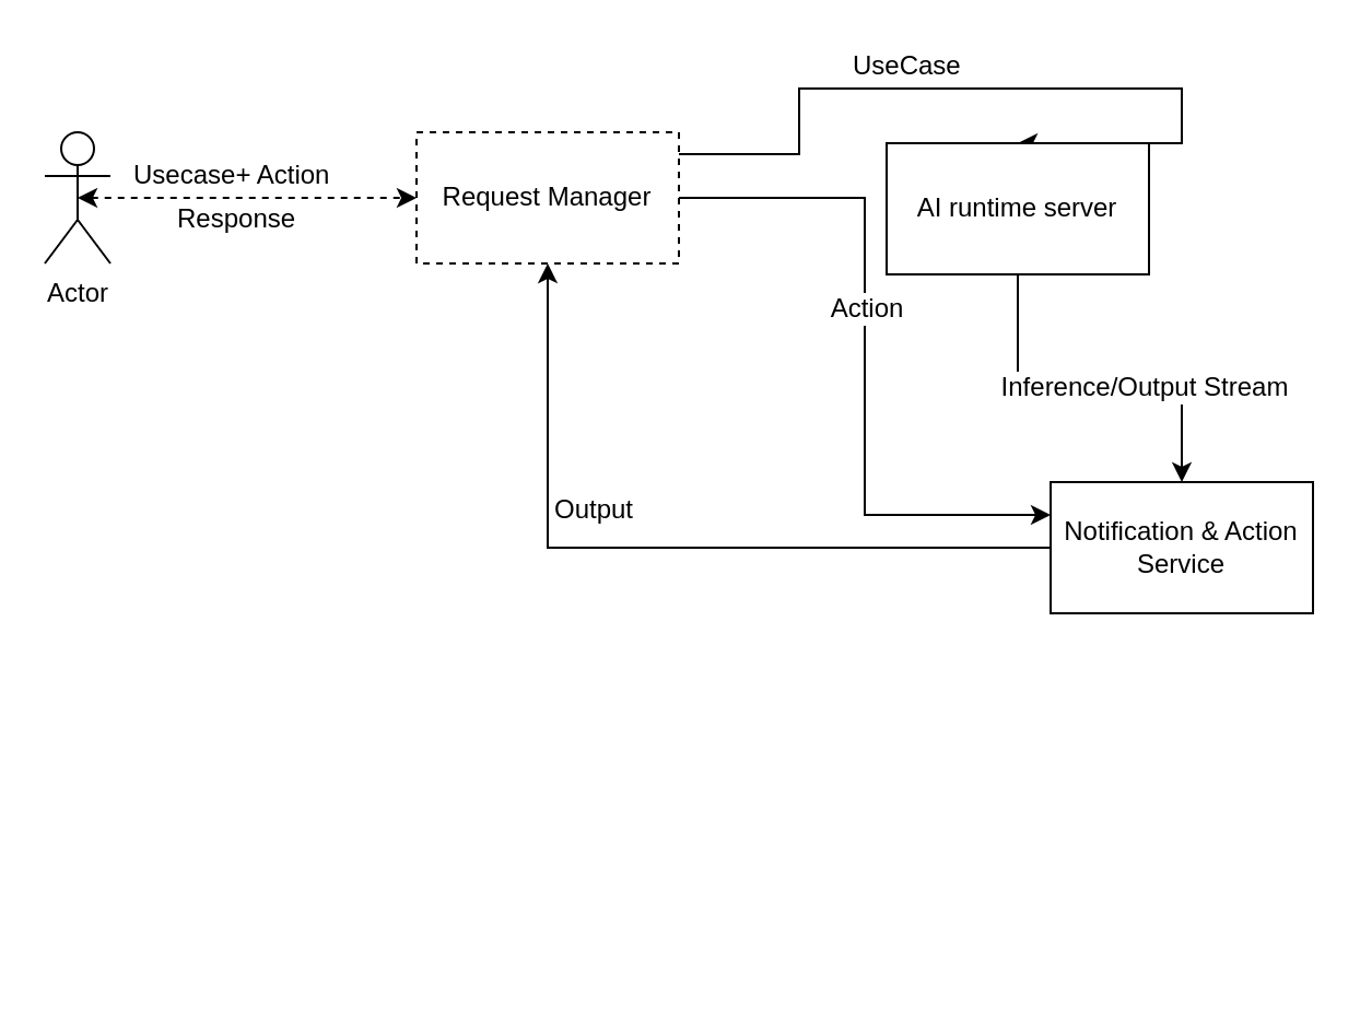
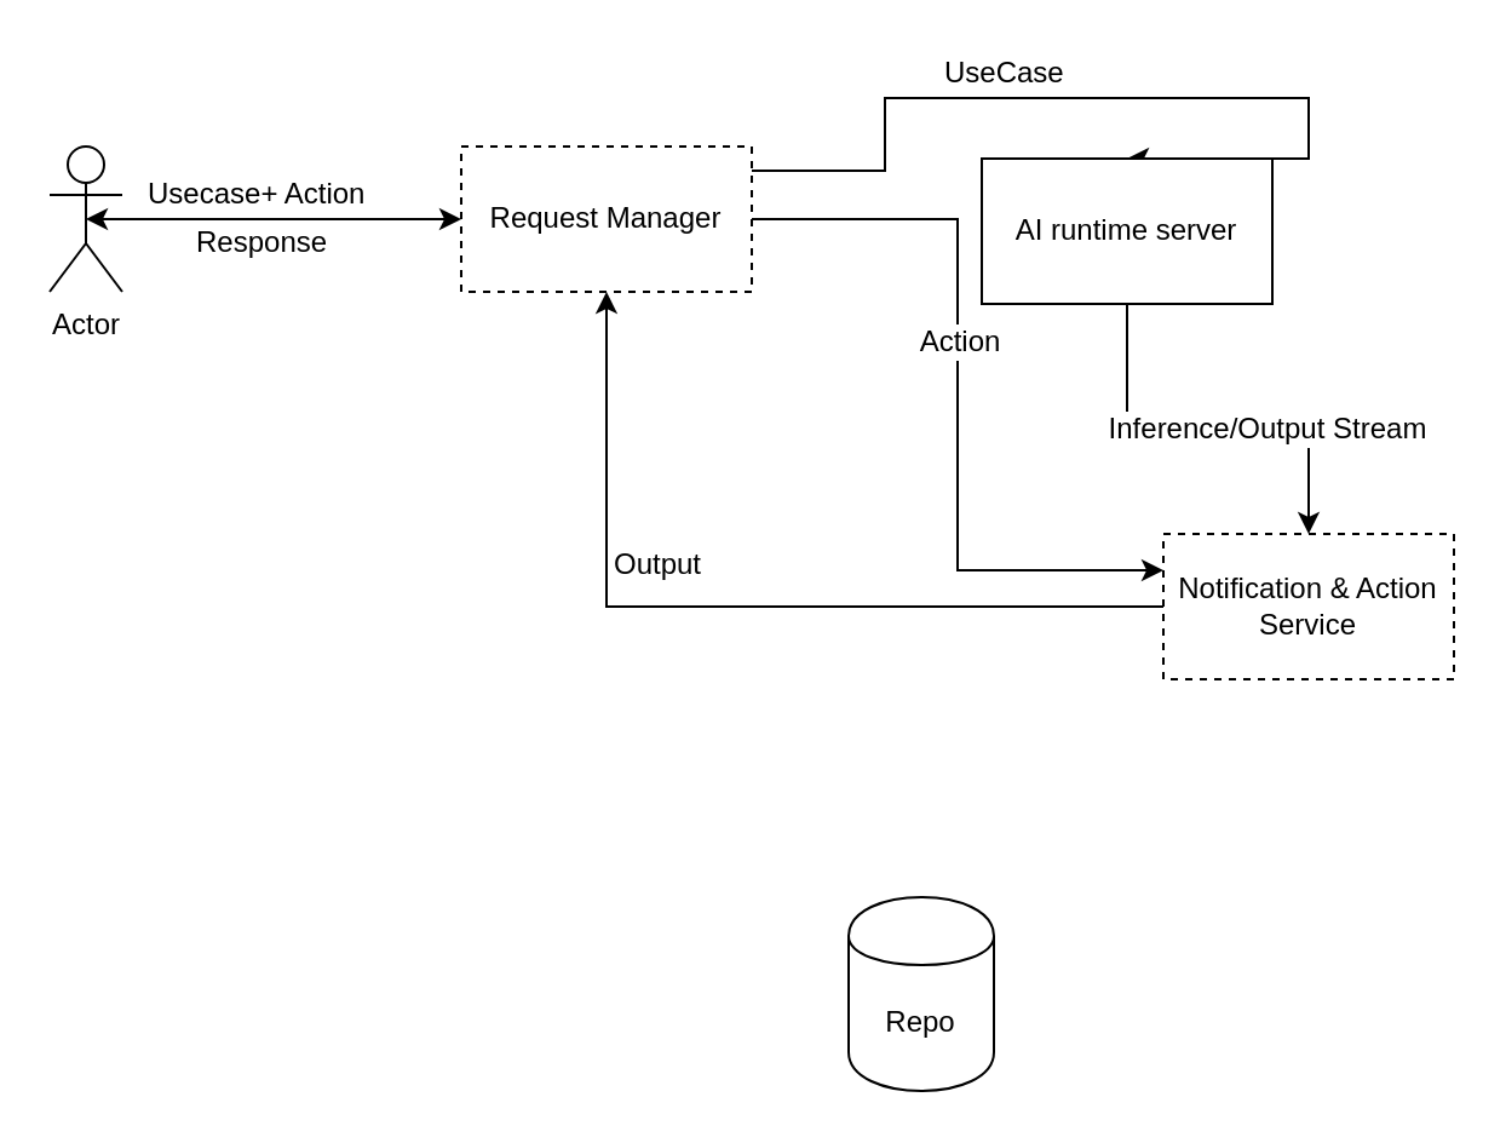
- <mxCell id="15" value="" style="endArrow=classic;startArrow=classic;html=1;exitX=0.5;exitY=0.5;exitDx=0;exitDy=0;exitPerimeter=0;entryX=0;entryY=0.5;entryDx=0;entryDy=0;dashed=1;" edge="1" parent="1" source="13" target="5"><mxGeometry width="50" height="50" relative="1" as="geometry"><mxPoint x="70" y="120" as="sourcePoint" /><mxPoint x="120" y="90" as="targetPoint" /></mxGeometry></mxCell>
+ <mxCell id="15" value="" style="endArrow=classic;startArrow=classic;html=1;exitX=0.5;exitY=0.5;exitDx=0;exitDy=0;exitPerimeter=0;entryX=0;entryY=0.5;entryDx=0;entryDy=0;" edge="1" parent="1" source="13" target="5"><mxGeometry width="50" height="50" relative="1" as="geometry"><mxPoint x="70" y="120" as="sourcePoint" /><mxPoint x="120" y="90" as="targetPoint" /></mxGeometry></mxCell>
- <mxCell id="8" value="Notification &amp;amp; Action Service" style="rounded=0;whiteSpace=wrap;html=1;" vertex="1" parent="1"><mxGeometry x="480" y="220" width="120" height="60" as="geometry" /></mxCell>
+ <mxCell id="8" value="Notification &amp;amp; Action Service" style="rounded=0;whiteSpace=wrap;html=1;dashed=1;" vertex="1" parent="1"><mxGeometry x="480" y="220" width="120" height="60" as="geometry" /></mxCell>
+ <mxCell id="12" value="Repo" style="shape=cylinder;whiteSpace=wrap;html=1;boundedLbl=1;backgroundOutline=1;" vertex="1" parent="1"><mxGeometry x="350" y="370" width="60" height="80" as="geometry" /></mxCell>
